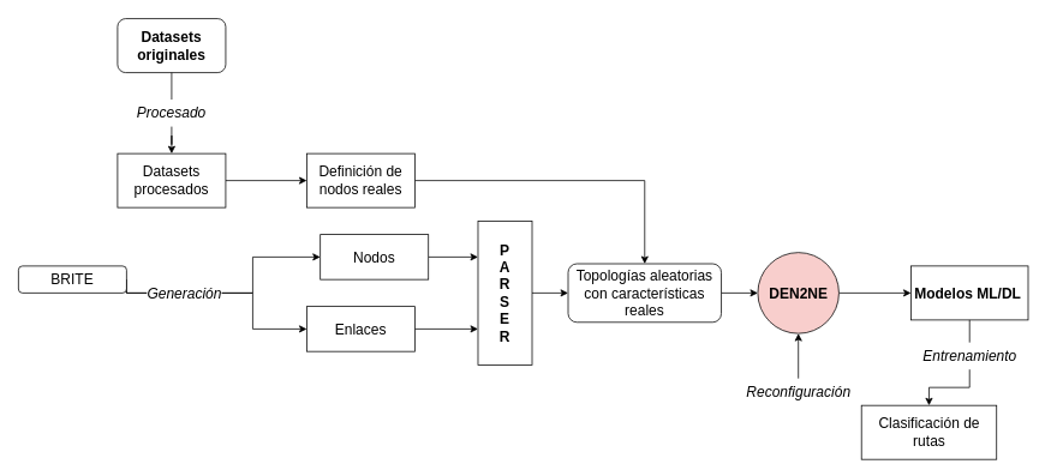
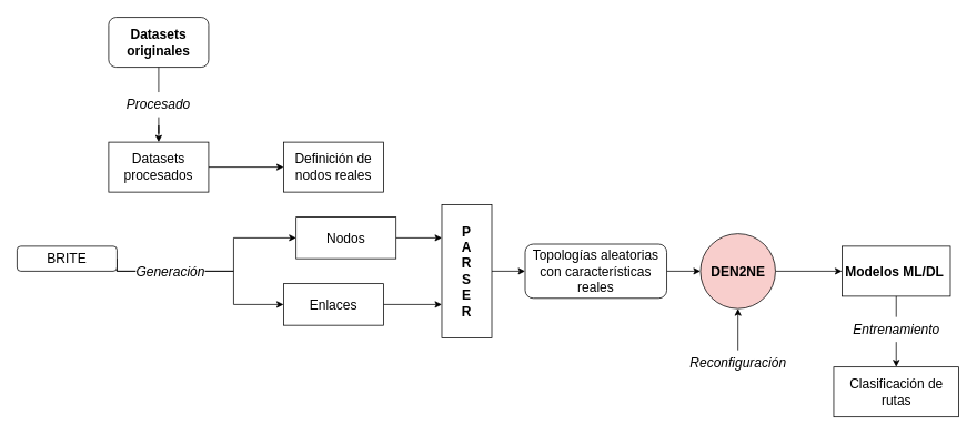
- <mxCell id="10" style="edgeStyle=orthogonalEdgeStyle;rounded=0;orthogonalLoop=1;jettySize=auto;html=1;exitX=1;exitY=0.5;exitDx=0;exitDy=0;entryX=0.5;entryY=0;entryDx=0;entryDy=0;" parent="1" source="11" target="20" edge="1"><mxGeometry relative="1" as="geometry" /></mxCell>
- <mxCell id="26" value="&lt;font style=&quot;font-size: 16px;&quot;&gt;Clasificación de rutas&lt;/font&gt;" style="rounded=0;whiteSpace=wrap;html=1;fontSize=16;" parent="1" vertex="1"><mxGeometry x="955.5" y="450" width="150" height="60" as="geometry" /></mxCell>
+ <mxCell id="26" value="&lt;font style=&quot;font-size: 16px;&quot;&gt;Clasificación de rutas&lt;/font&gt;" style="rounded=0;whiteSpace=wrap;html=1;fontSize=16;" parent="1" vertex="1"><mxGeometry x="1000.5" y="440" width="150" height="60" as="geometry" /></mxCell>
